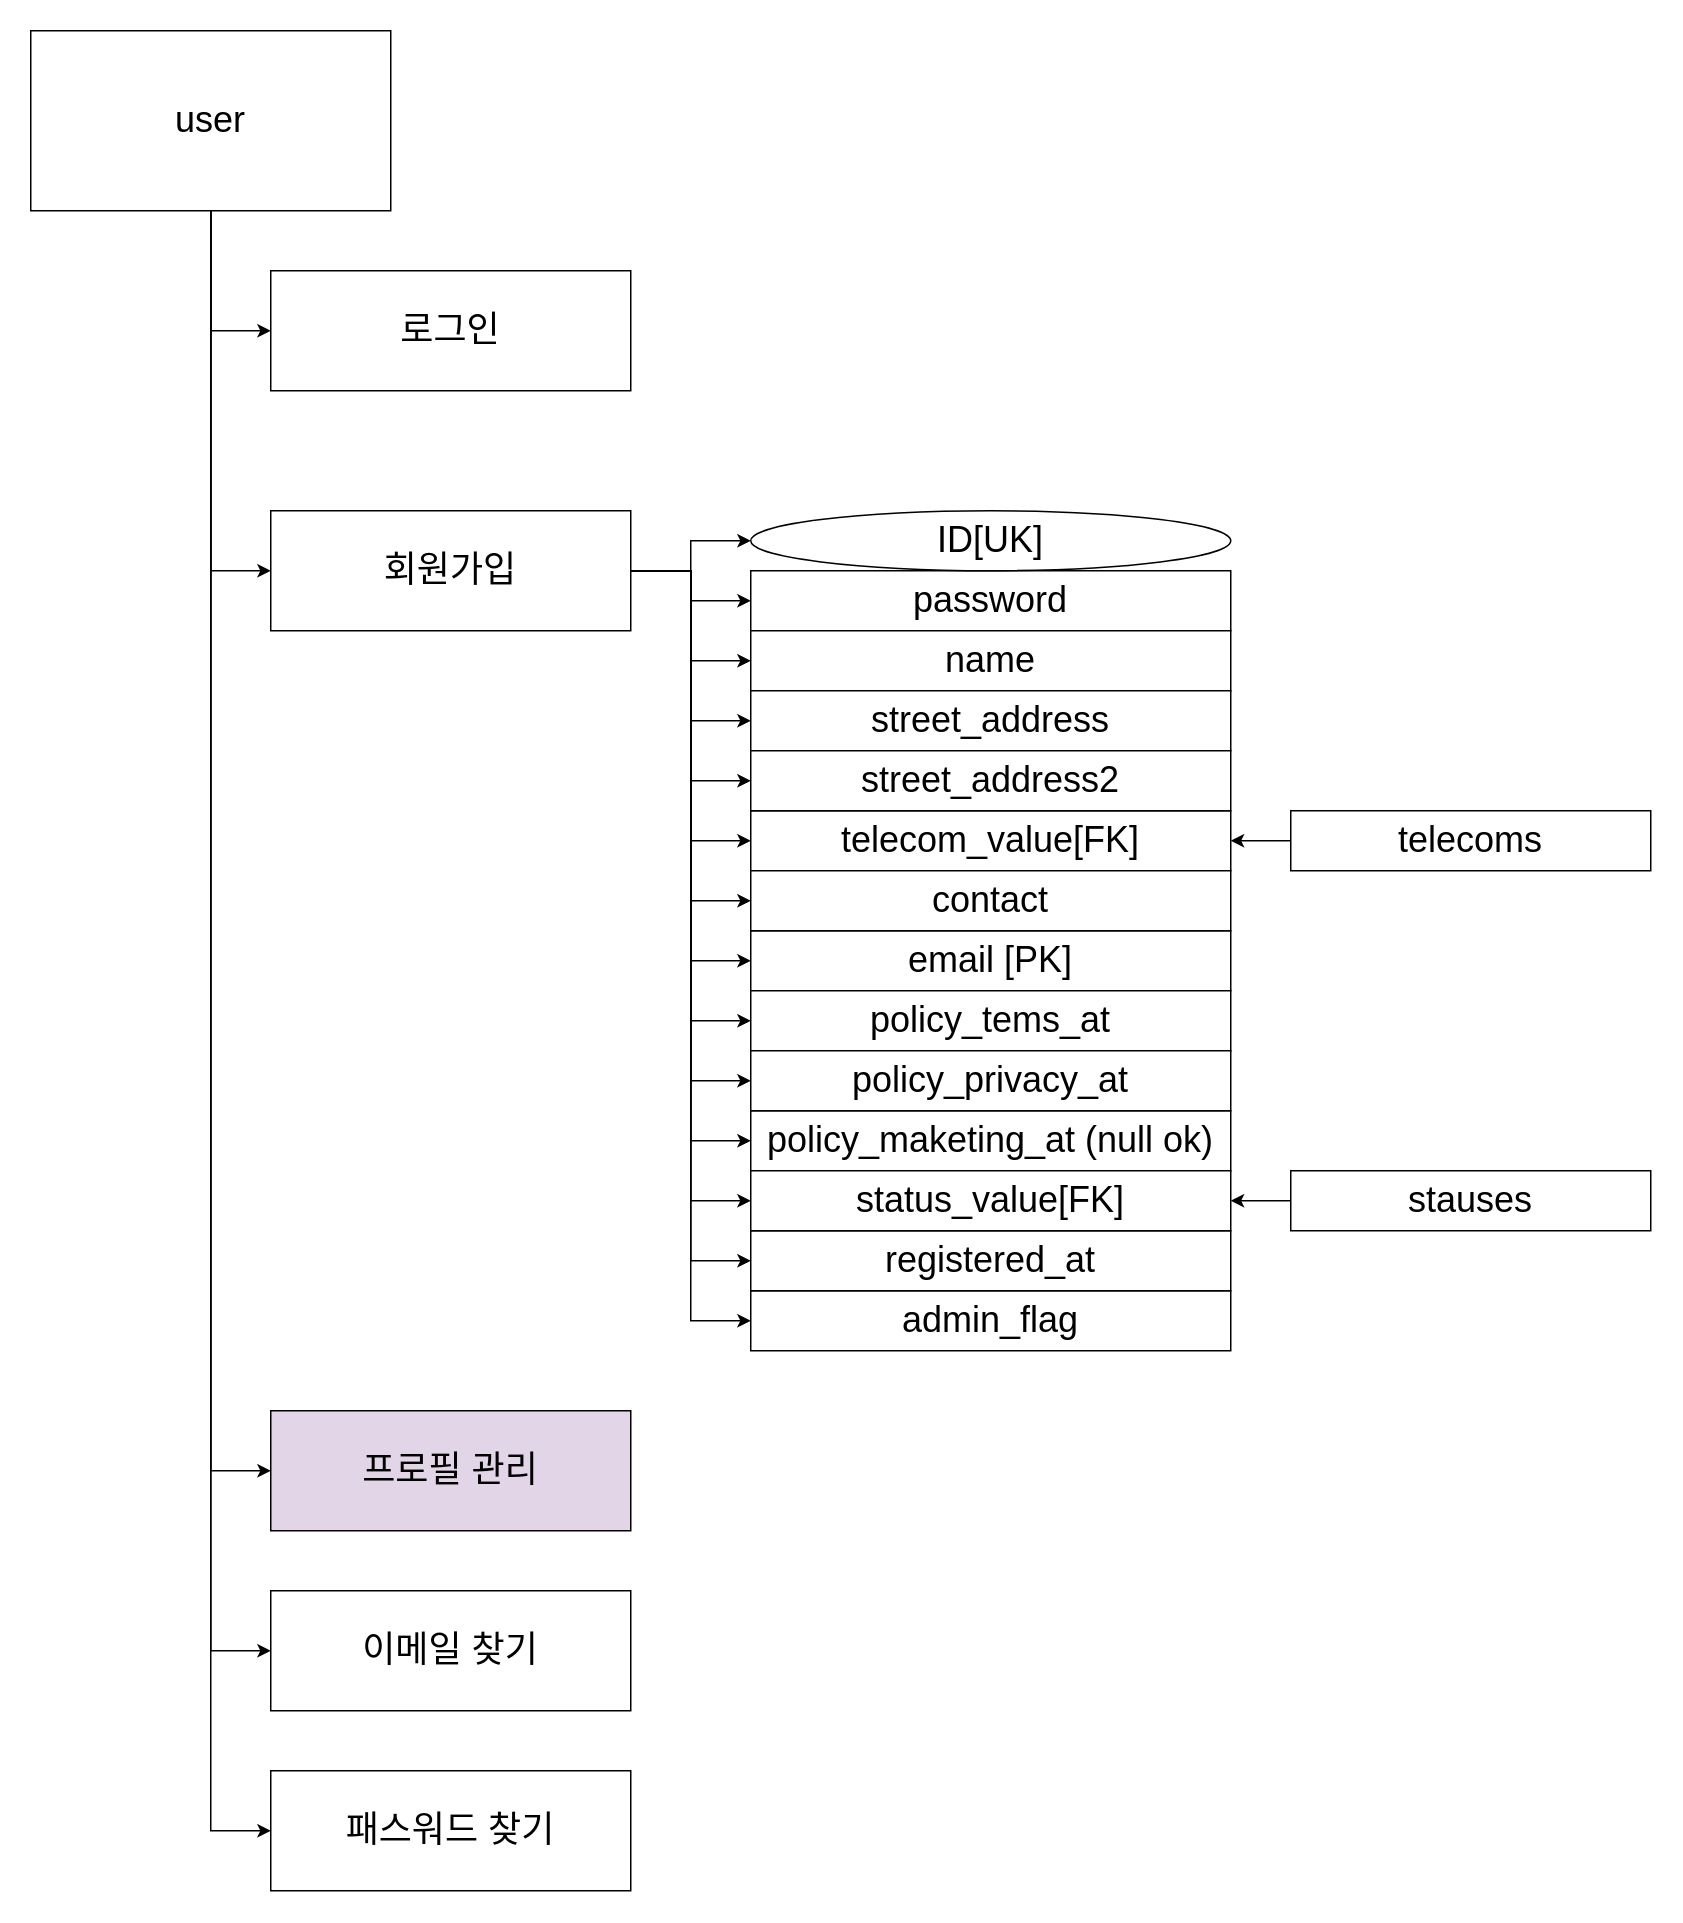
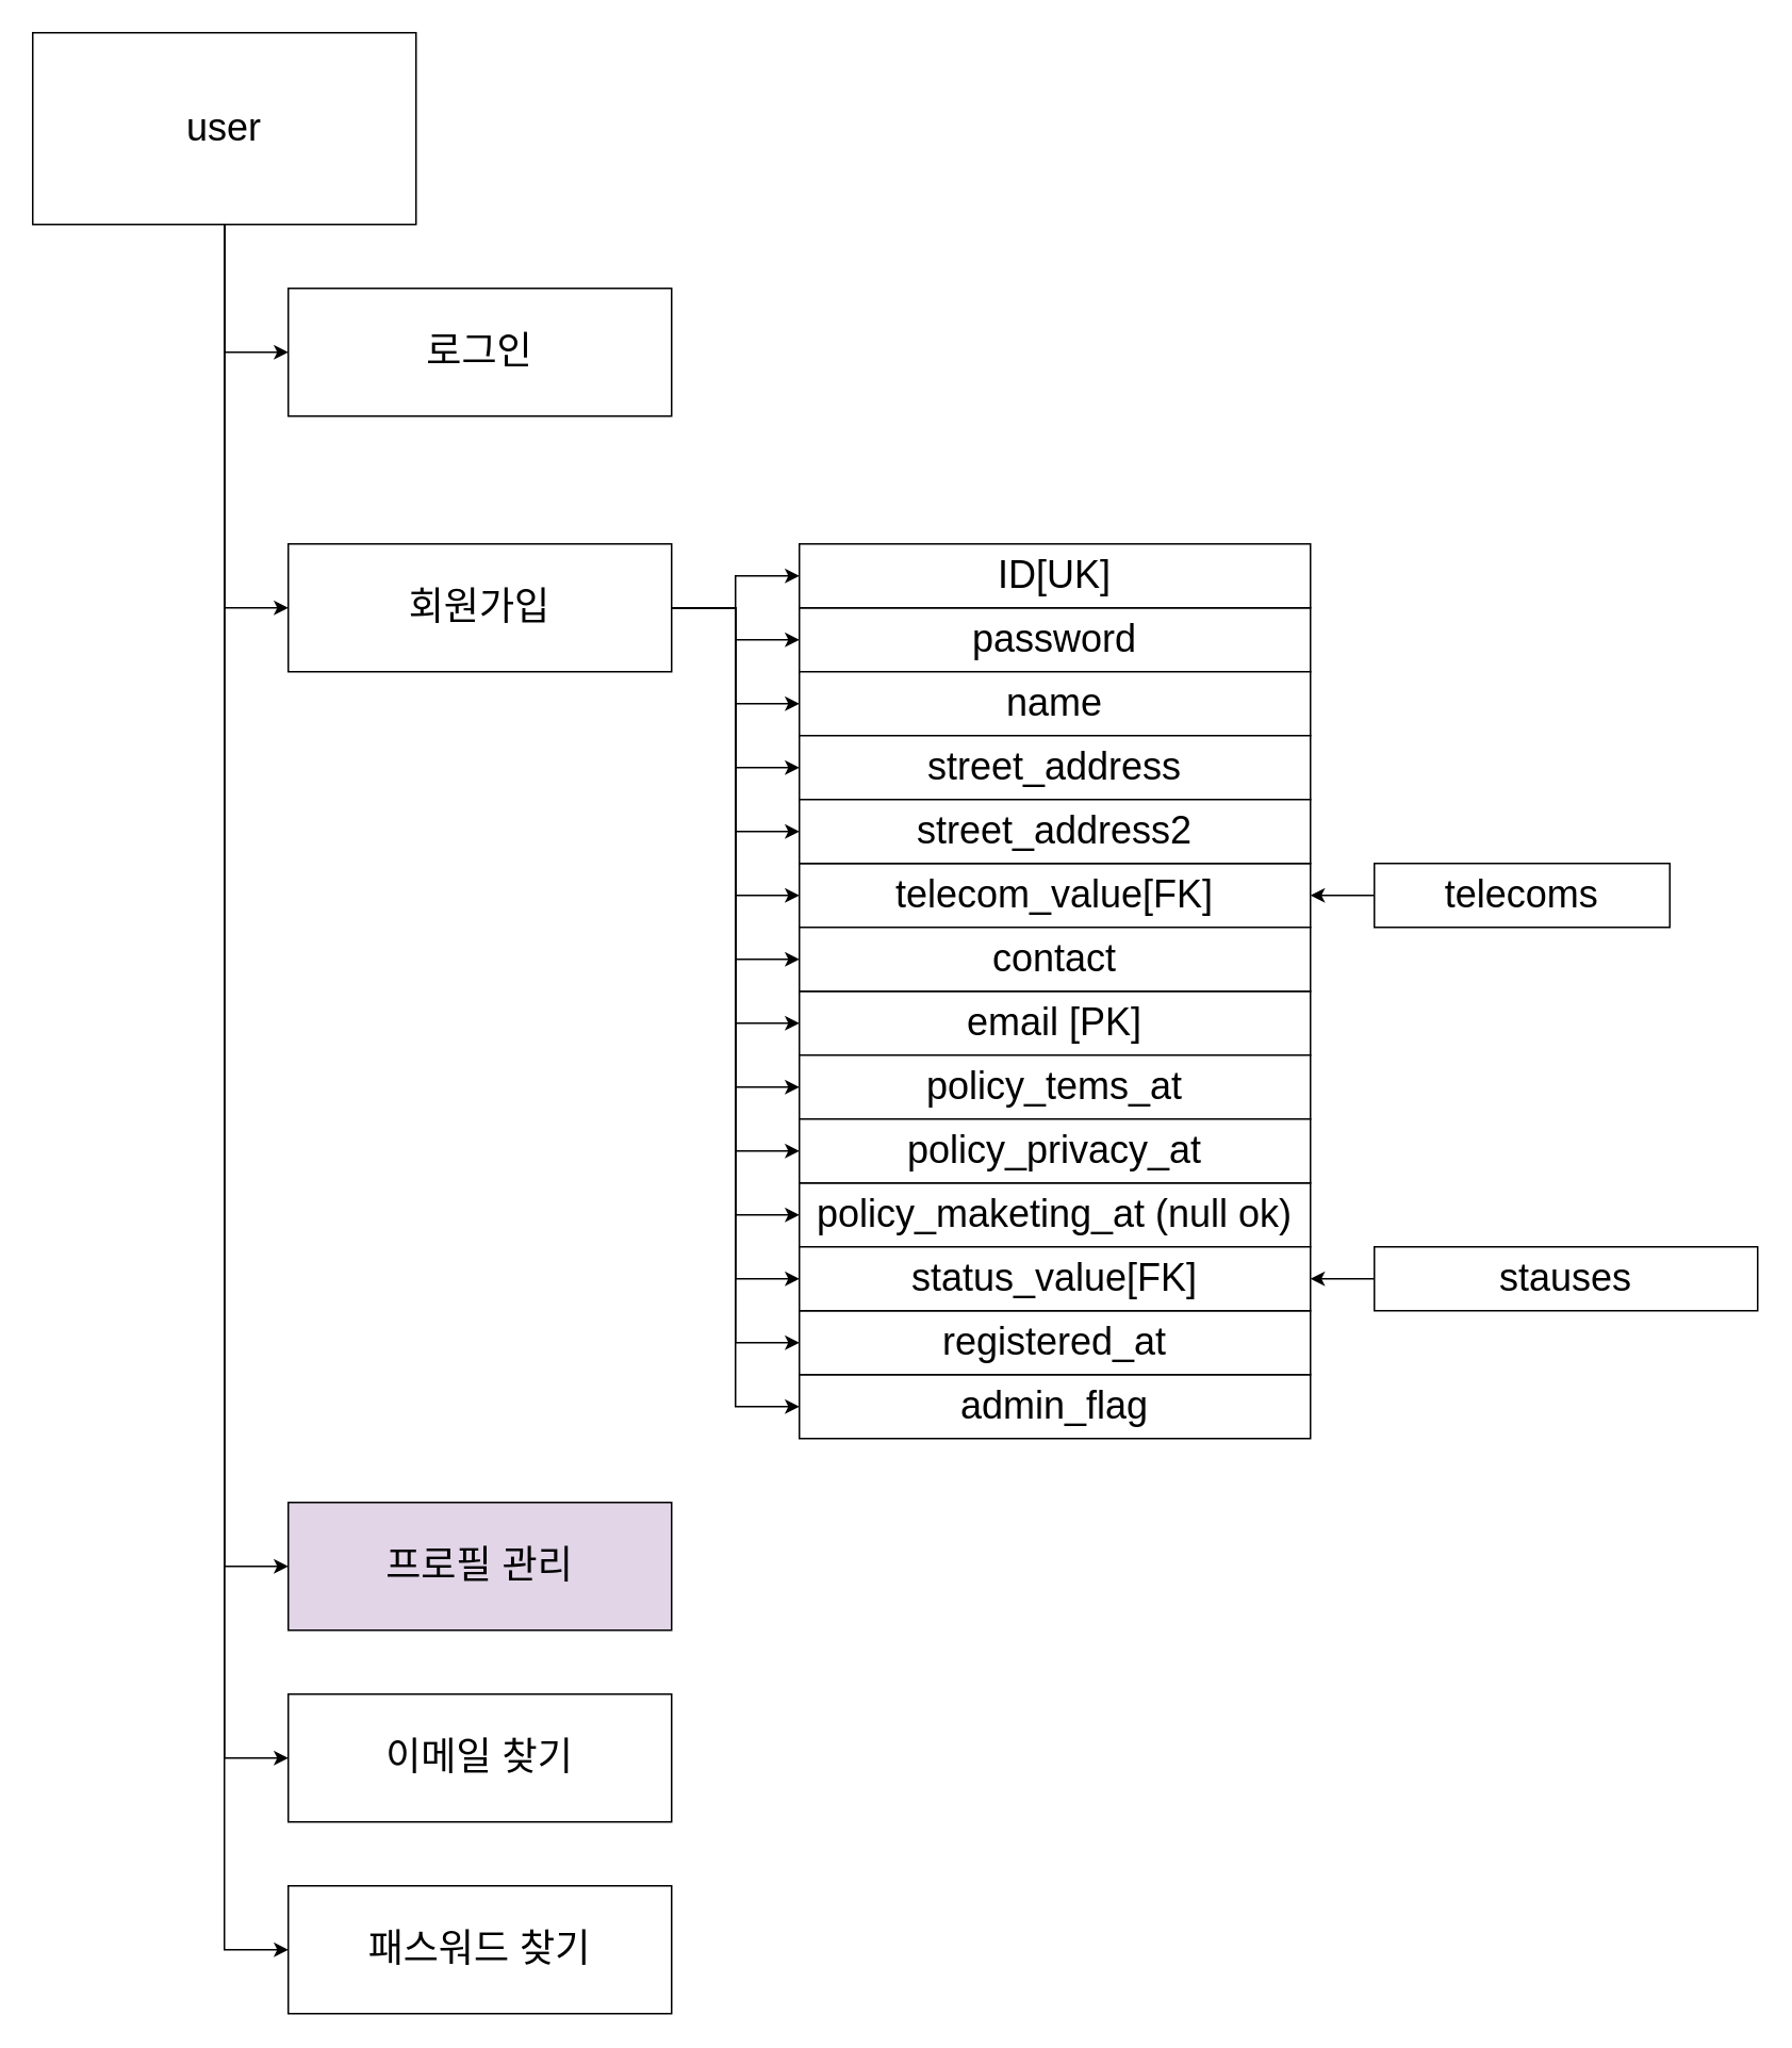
- <mxCell id="13" value="ID[UK]" style="ellipse;whiteSpace=wrap;html=1;fontSize=24;" vertex="1" parent="1"><mxGeometry x="500" y="340" width="320" height="40" as="geometry" /></mxCell>
+ <mxCell id="13" value="ID[UK]" style="rounded=0;whiteSpace=wrap;html=1;fontSize=24;" vertex="1" parent="1"><mxGeometry x="500" y="340" width="320" height="40" as="geometry" /></mxCell>
- <mxCell id="37" value="telecoms" style="rounded=0;whiteSpace=wrap;html=1;fontSize=24;" vertex="1" parent="1"><mxGeometry x="860" y="540" width="240" height="40" as="geometry" /></mxCell>
+ <mxCell id="37" value="telecoms" style="rounded=0;whiteSpace=wrap;html=1;fontSize=24;" vertex="1" parent="1"><mxGeometry x="860" y="540" width="185" height="40" as="geometry" /></mxCell>
